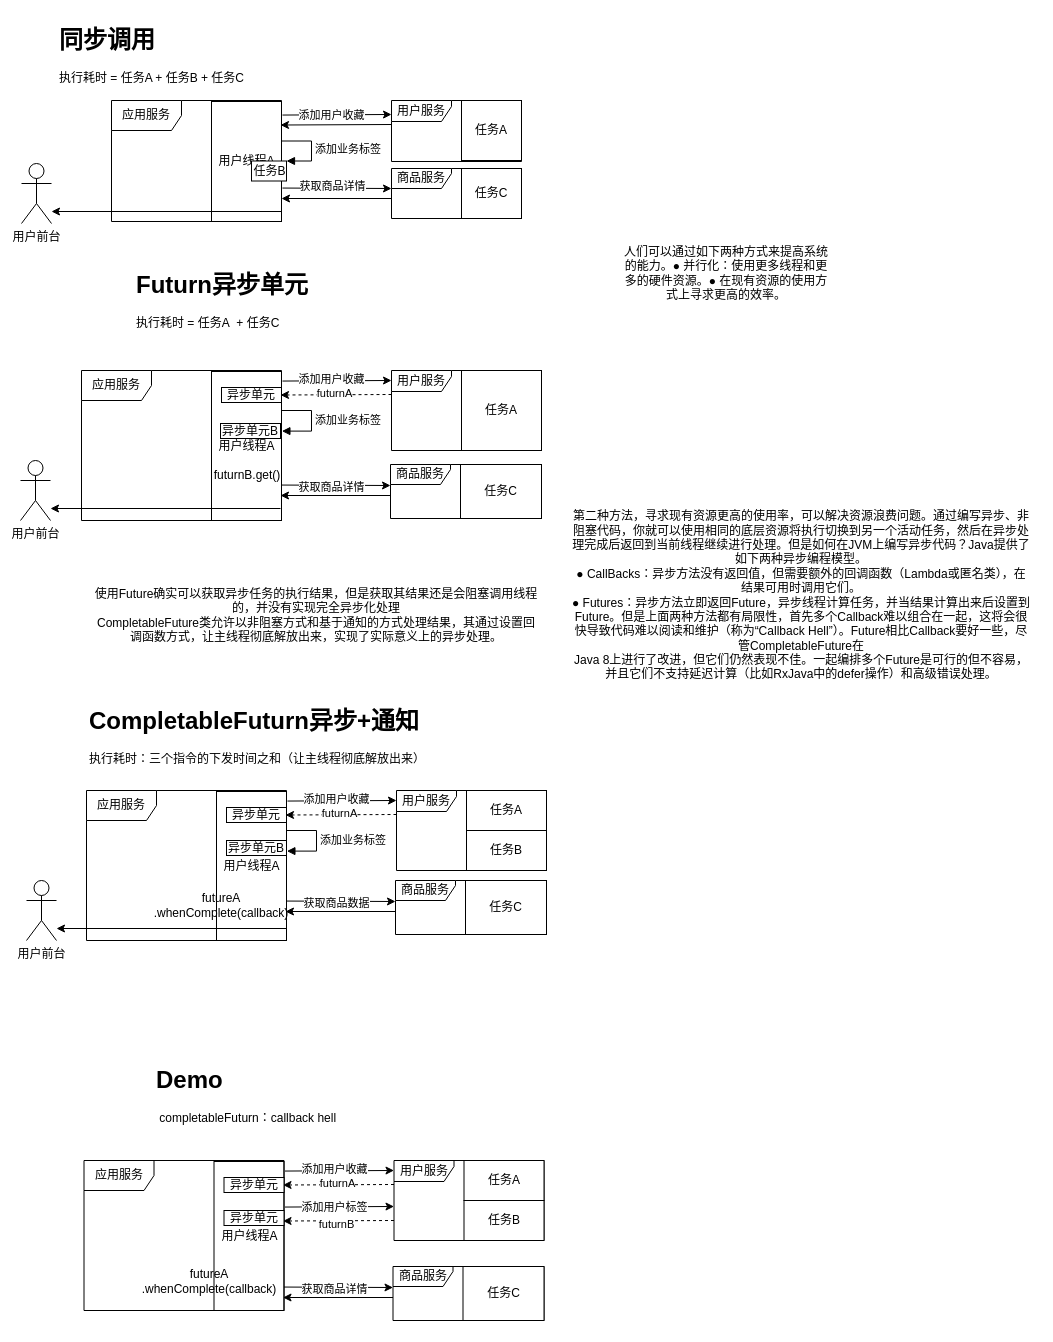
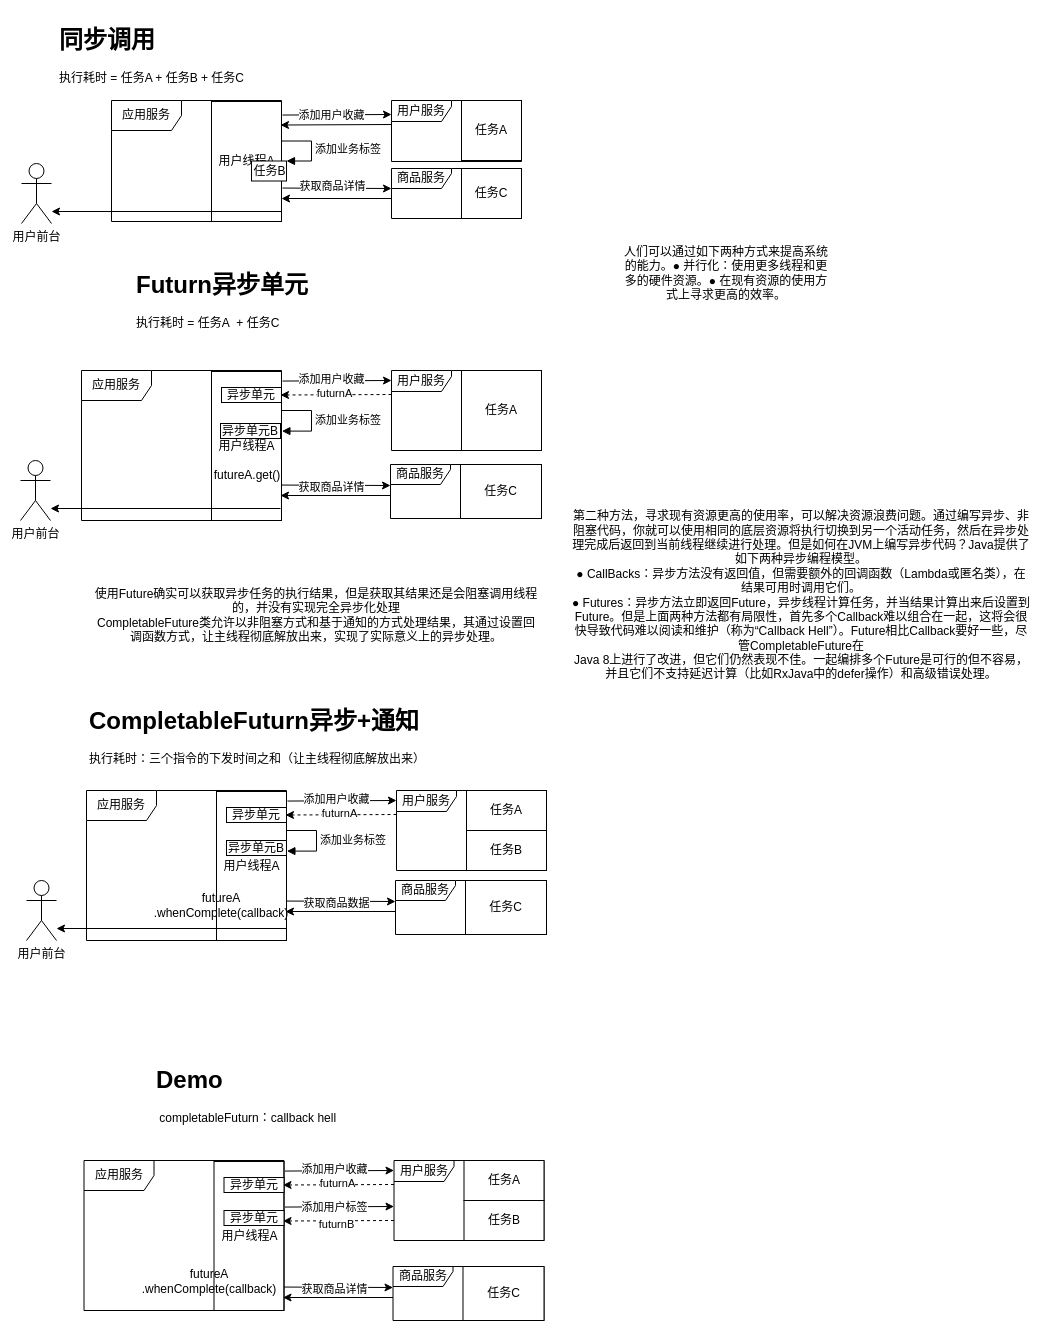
- <mxCell id="33" value="futurnB.get()" style="text;html=1;strokeColor=none;fillColor=none;align=center;verticalAlign=middle;whiteSpace=wrap;rounded=0;" parent="1" vertex="1"><mxGeometry x="217" y="460" width="60" height="30" as="geometry" /></mxCell>
+ <mxCell id="33" value="futureA.get()" style="text;html=1;strokeColor=none;fillColor=none;align=center;verticalAlign=middle;whiteSpace=wrap;rounded=0;" parent="1" vertex="1"><mxGeometry x="217" y="460" width="60" height="30" as="geometry" /></mxCell>
